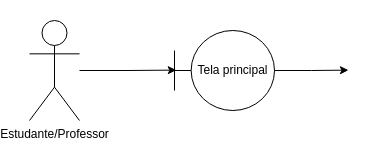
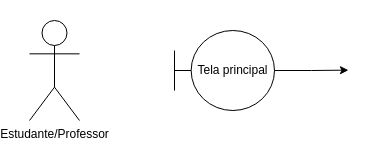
- <mxCell id="5" style="edgeStyle=orthogonalEdgeStyle;rounded=0;orthogonalLoop=1;jettySize=auto;html=1;entryX=0.018;entryY=0.495;entryDx=0;entryDy=0;entryPerimeter=0;" edge="1" parent="1" source="2" target="3"><mxGeometry relative="1" as="geometry" /></mxCell>
